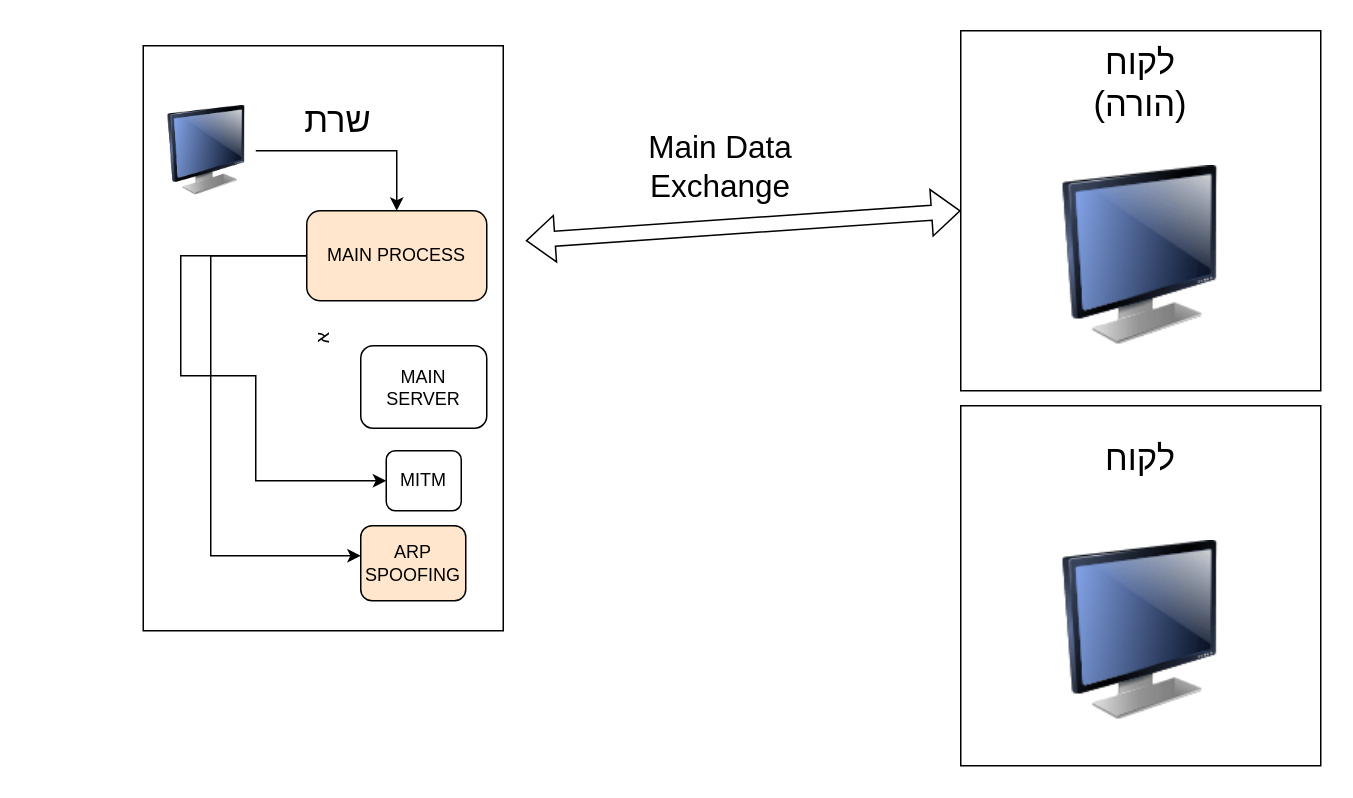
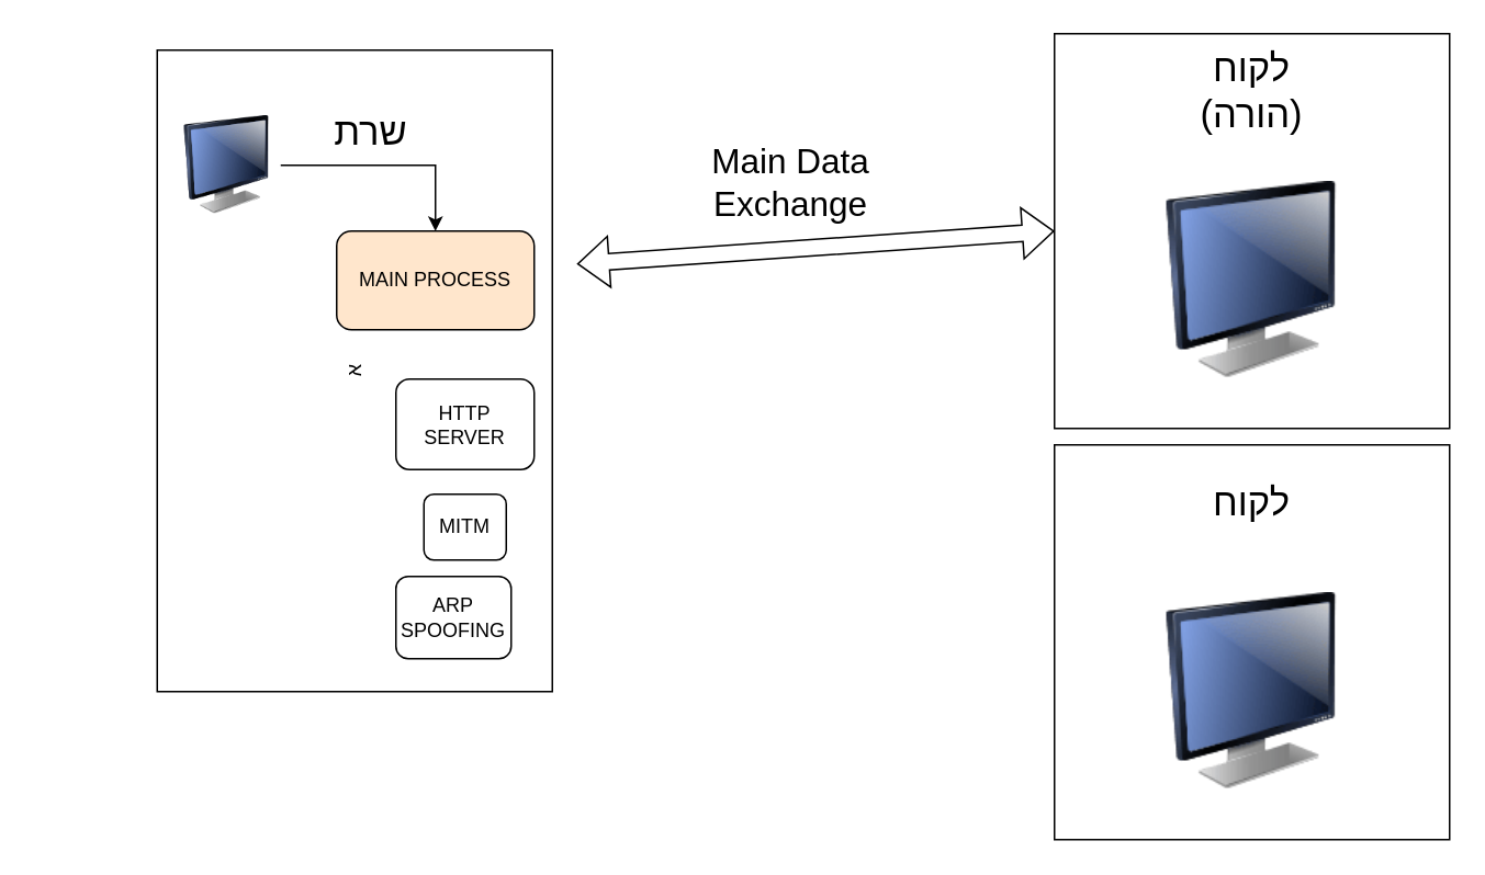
- <mxCell id="6" value="" style="edgeStyle=orthogonalEdgeStyle;rounded=0;orthogonalLoop=1;jettySize=auto;html=1;" parent="1" source="7" target="9" edge="1"><mxGeometry relative="1" as="geometry"><Array as="points"><mxPoint x="120" y="170" /><mxPoint x="120" y="250" /><mxPoint x="170" y="250" /><mxPoint x="170" y="320" /></Array></mxGeometry></mxCell>
- <mxCell id="10" value="MAIN SERVER" style="rounded=1;whiteSpace=wrap;html=1;" parent="1" vertex="1"><mxGeometry x="240" y="230" width="84" height="55" as="geometry" /></mxCell>
+ <mxCell id="10" value="HTTP SERVER" style="rounded=1;whiteSpace=wrap;html=1;" parent="1" vertex="1"><mxGeometry x="240" y="230" width="84" height="55" as="geometry" /></mxCell>
- <mxCell id="5" value="" style="edgeStyle=orthogonalEdgeStyle;rounded=0;orthogonalLoop=1;jettySize=auto;html=1;" parent="1" source="7" target="8" edge="1"><mxGeometry relative="1" as="geometry"><Array as="points"><mxPoint x="140" y="170" /><mxPoint x="140" y="370" /></Array></mxGeometry></mxCell>
- <mxCell id="8" value="ARP SPOOFING" style="whiteSpace=wrap;html=1;rounded=1;fillColor=#ffe6cc;" parent="1" vertex="1"><mxGeometry x="240" y="350" width="70" height="50" as="geometry" /></mxCell>
+ <mxCell id="8" value="ARP SPOOFING" style="whiteSpace=wrap;html=1;rounded=1;" parent="1" vertex="1"><mxGeometry x="240" y="350" width="70" height="50" as="geometry" /></mxCell>
